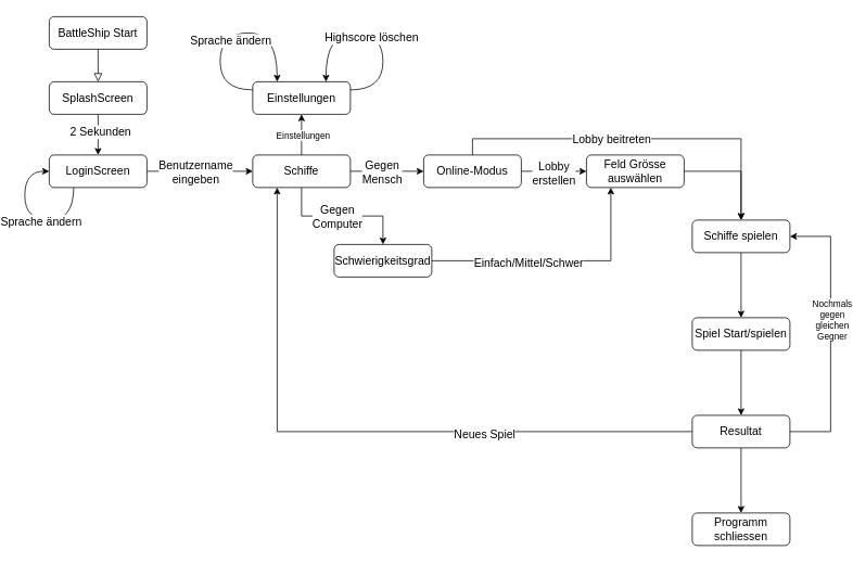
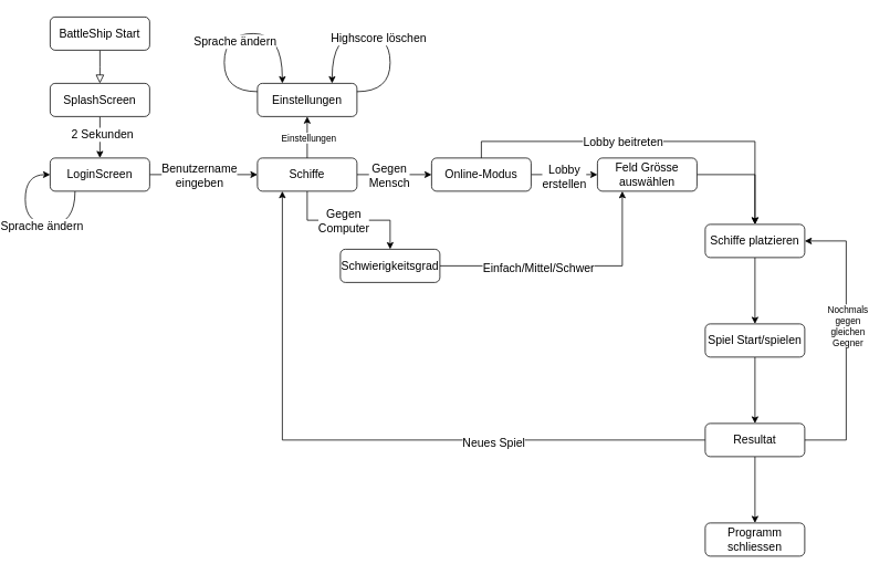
- <mxCell id="35" value="Schiffe spielen" style="rounded=1;whiteSpace=wrap;html=1;fontSize=14;glass=0;strokeWidth=1;shadow=0;" parent="1" vertex="1"><mxGeometry x="840" y="270" width="120" height="40" as="geometry" /></mxCell>
+ <mxCell id="35" value="Schiffe platzieren" style="rounded=1;whiteSpace=wrap;html=1;fontSize=14;glass=0;strokeWidth=1;shadow=0;" parent="1" vertex="1"><mxGeometry x="840" y="270" width="120" height="40" as="geometry" /></mxCell>
